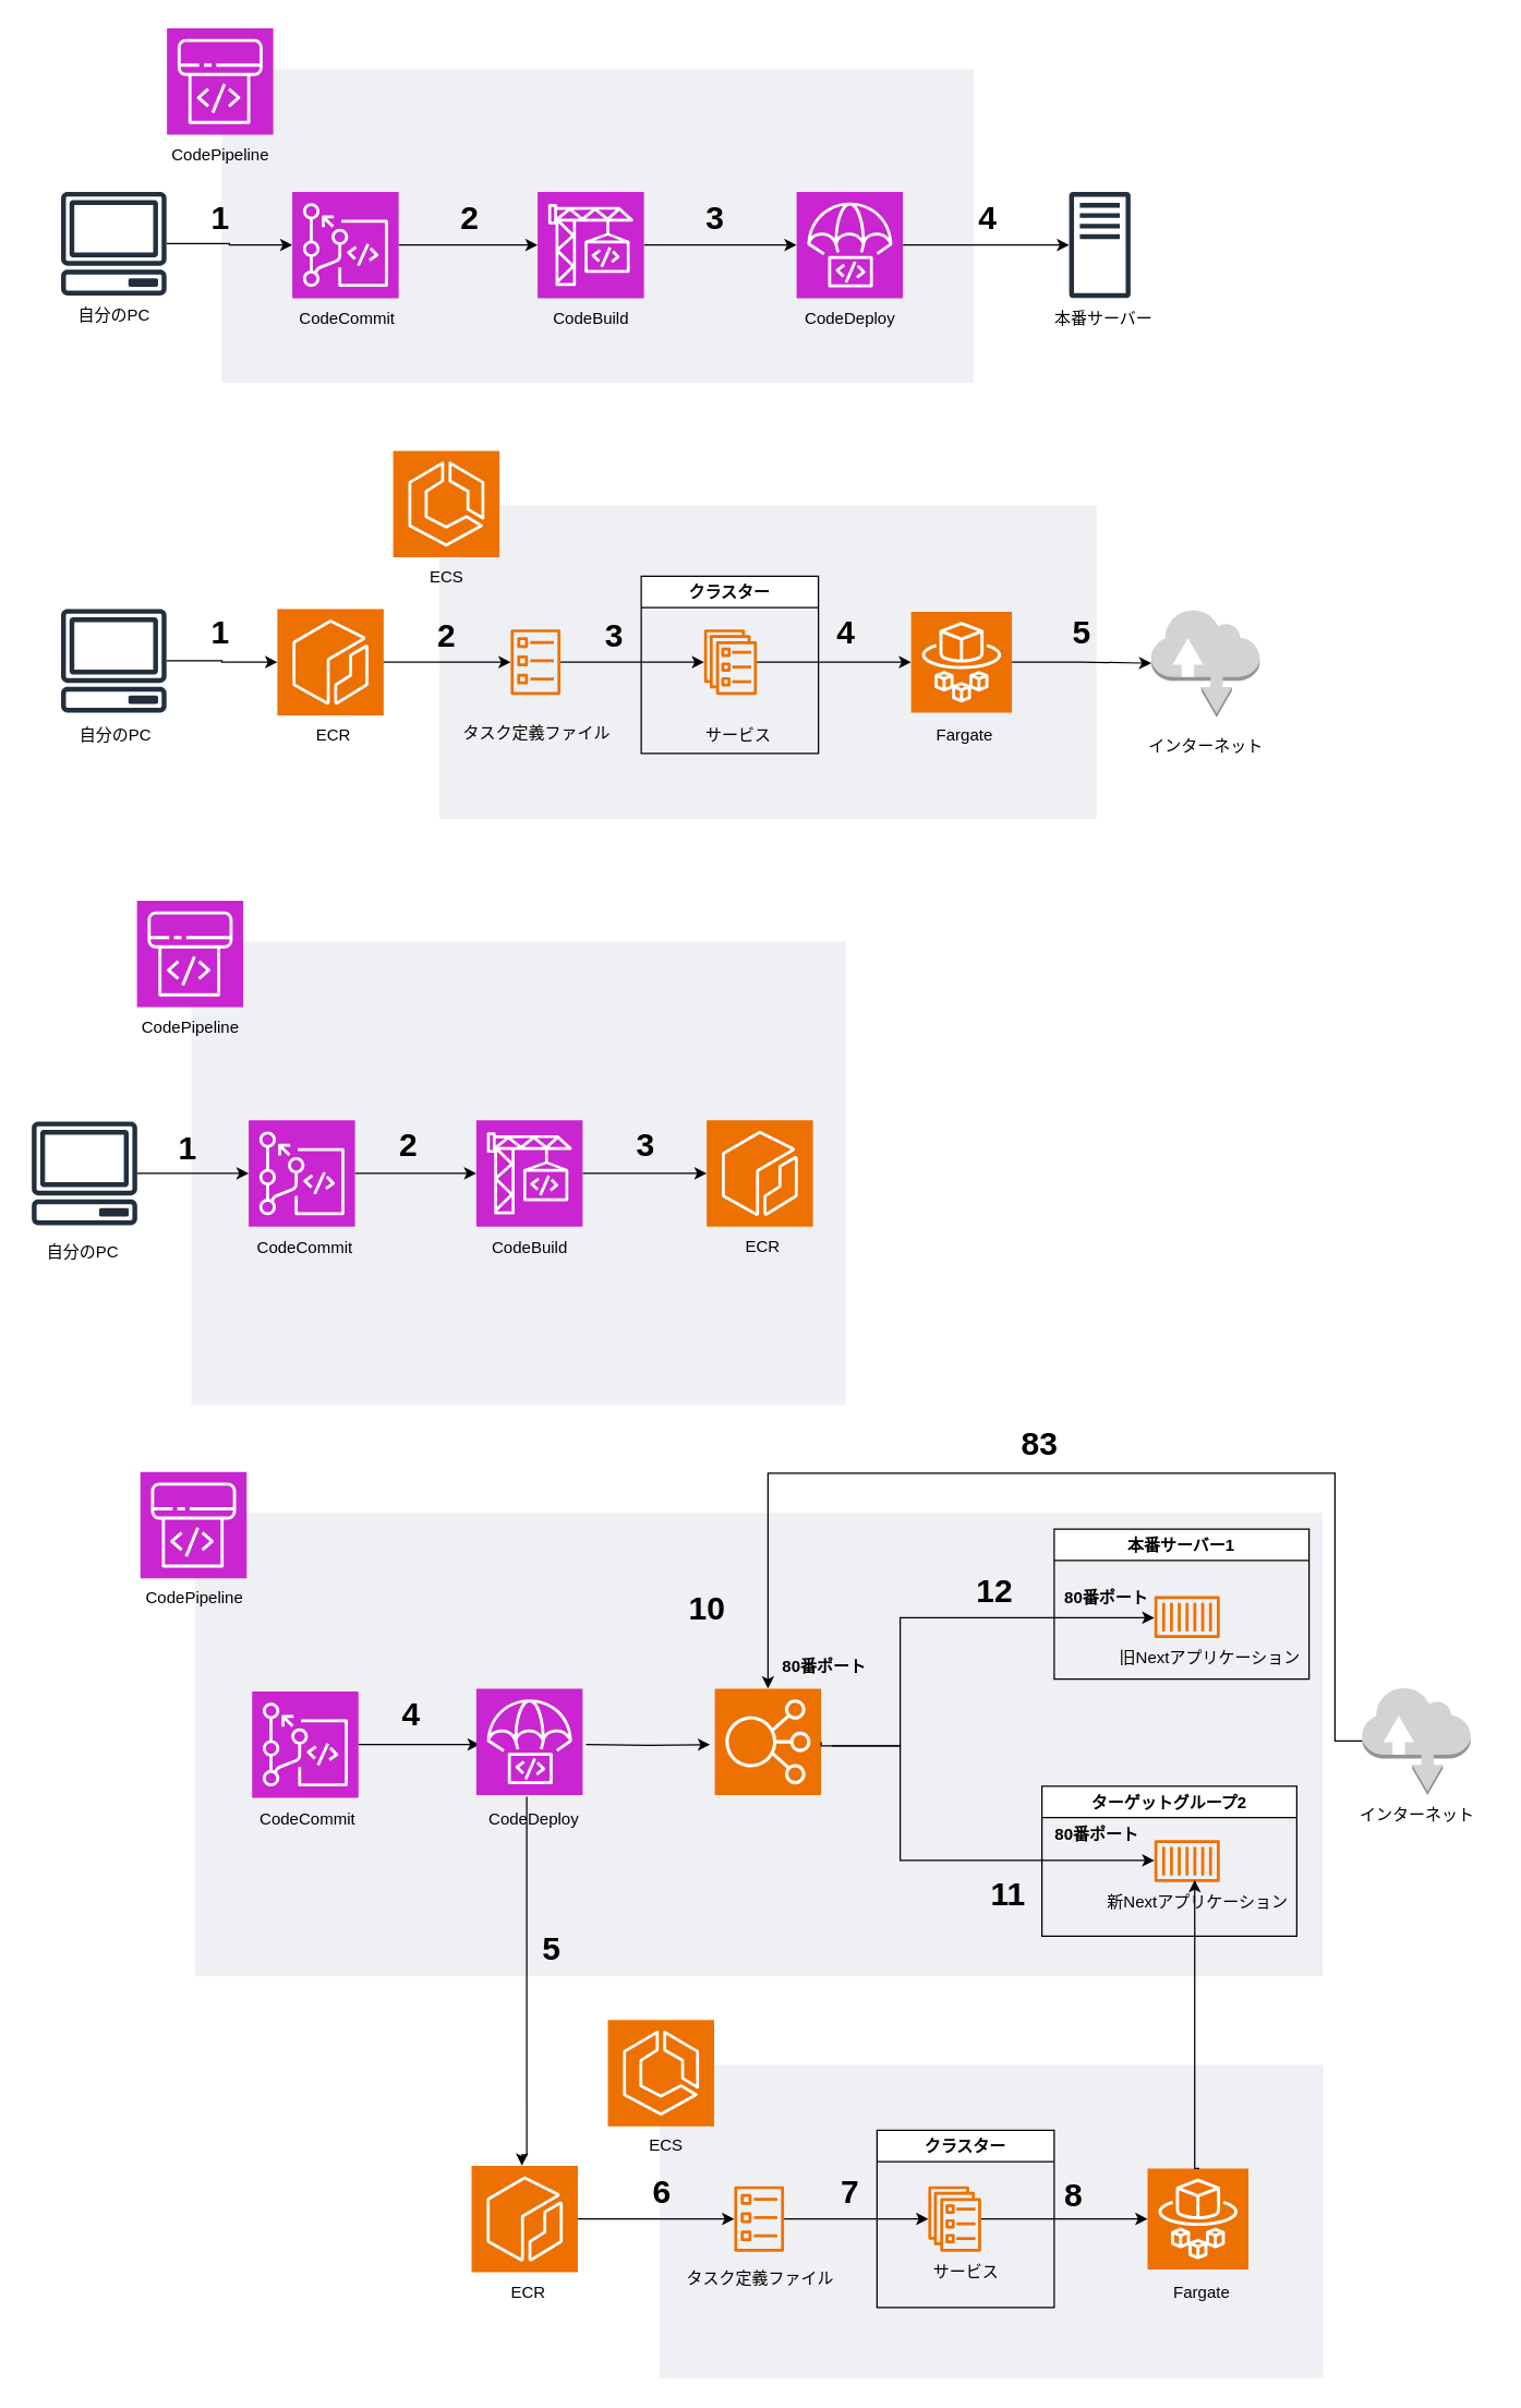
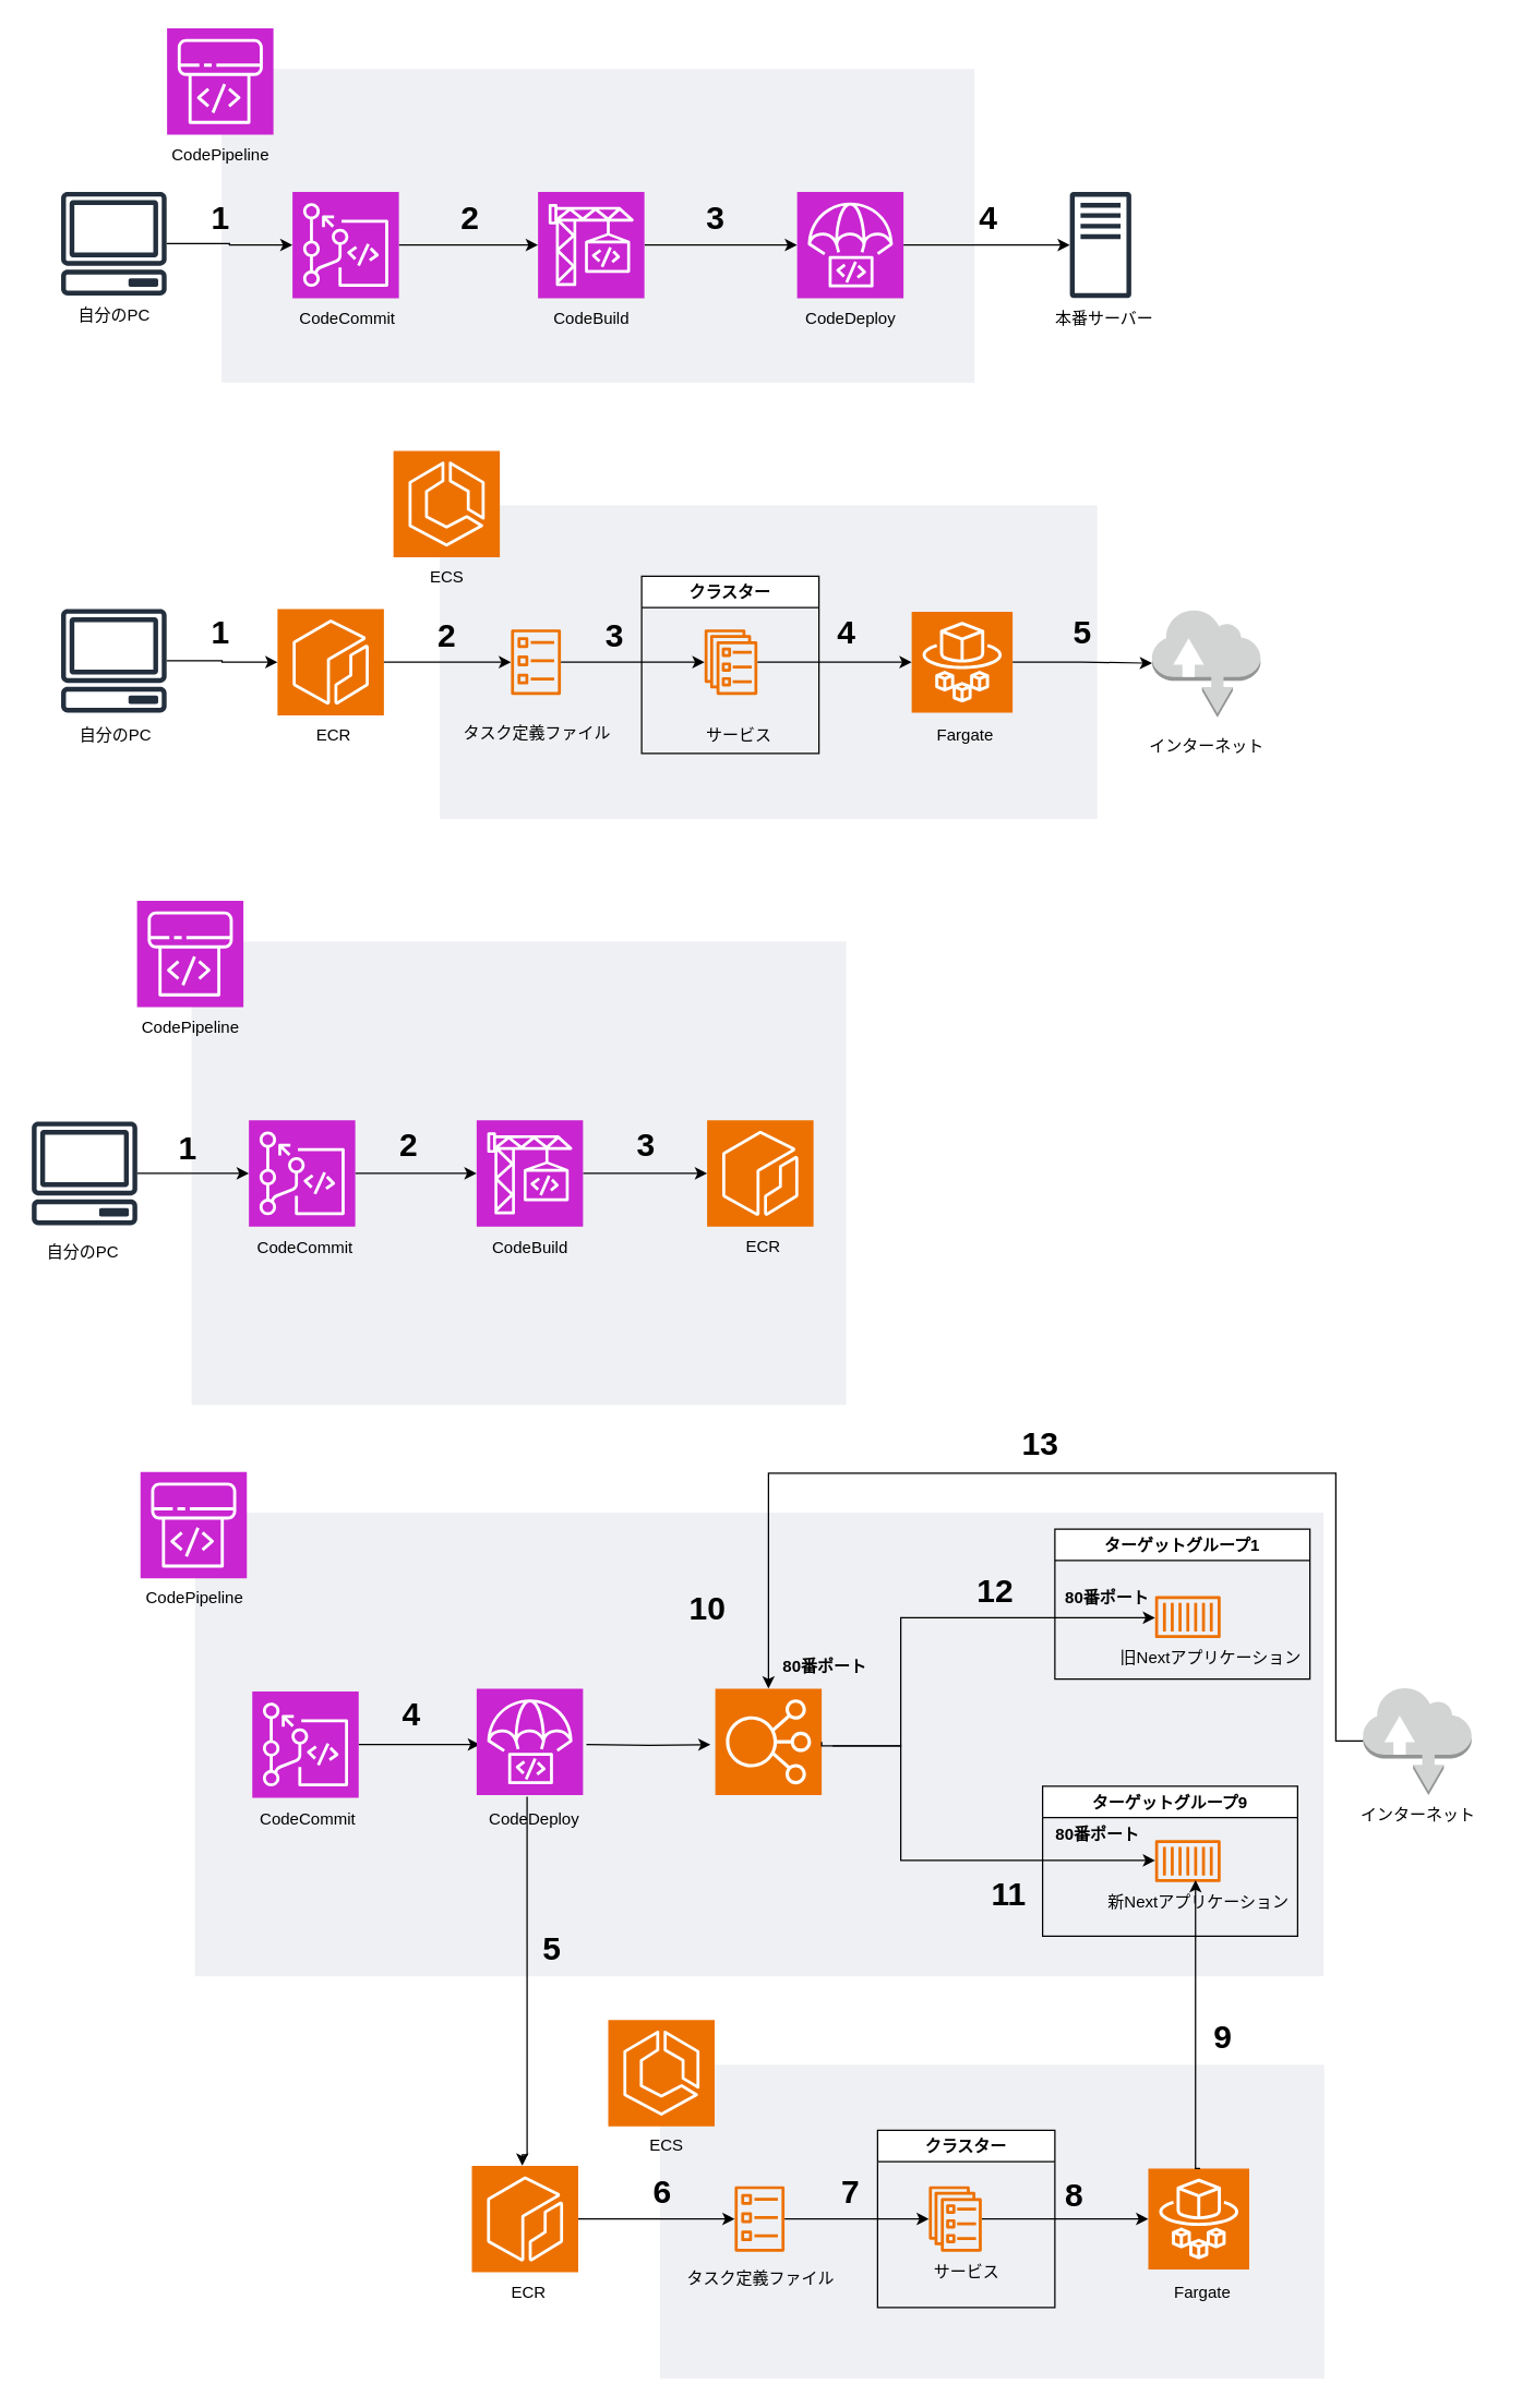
- <mxCell id="111" value="&lt;span style=&quot;font-size: 24px;&quot;&gt;&lt;b&gt;83&lt;/b&gt;&lt;/span&gt;" style="text;html=1;align=center;verticalAlign=middle;resizable=0;points=[];autosize=1;strokeColor=none;fillColor=none;" parent="1" vertex="1"><mxGeometry x="737" y="1039" width="50" height="40" as="geometry" /></mxCell>
+ <mxCell id="111" value="&lt;span style=&quot;font-size: 24px;&quot;&gt;&lt;b&gt;13&lt;/b&gt;&lt;/span&gt;" style="text;html=1;align=center;verticalAlign=middle;resizable=0;points=[];autosize=1;strokeColor=none;fillColor=none;" parent="1" vertex="1"><mxGeometry x="737" y="1039" width="50" height="40" as="geometry" /></mxCell>
- <mxCell id="115" value="本番サーバー1" style="swimlane;" vertex="1" parent="1"><mxGeometry x="773" y="1121" width="187" height="110" as="geometry" /></mxCell>
+ <mxCell id="115" value="ターゲットグループ1" style="swimlane;" vertex="1" parent="1"><mxGeometry x="773" y="1121" width="187" height="110" as="geometry" /></mxCell>
- <mxCell id="116" value="ターゲットグループ2" style="swimlane;" vertex="1" parent="1"><mxGeometry x="764" y="1309.5" width="187" height="110" as="geometry" /></mxCell>
+ <mxCell id="116" value="ターゲットグループ9" style="swimlane;" vertex="1" parent="1"><mxGeometry x="764" y="1309.5" width="187" height="110" as="geometry" /></mxCell>
+ <mxCell id="107" value="&lt;span style=&quot;font-size: 24px;&quot;&gt;&lt;b&gt;9&lt;/b&gt;&lt;/span&gt;" style="text;html=1;align=center;verticalAlign=middle;resizable=0;points=[];autosize=1;strokeColor=none;fillColor=none;" parent="1" vertex="1"><mxGeometry x="875.5" y="1474" width="40" height="40" as="geometry" /></mxCell>
